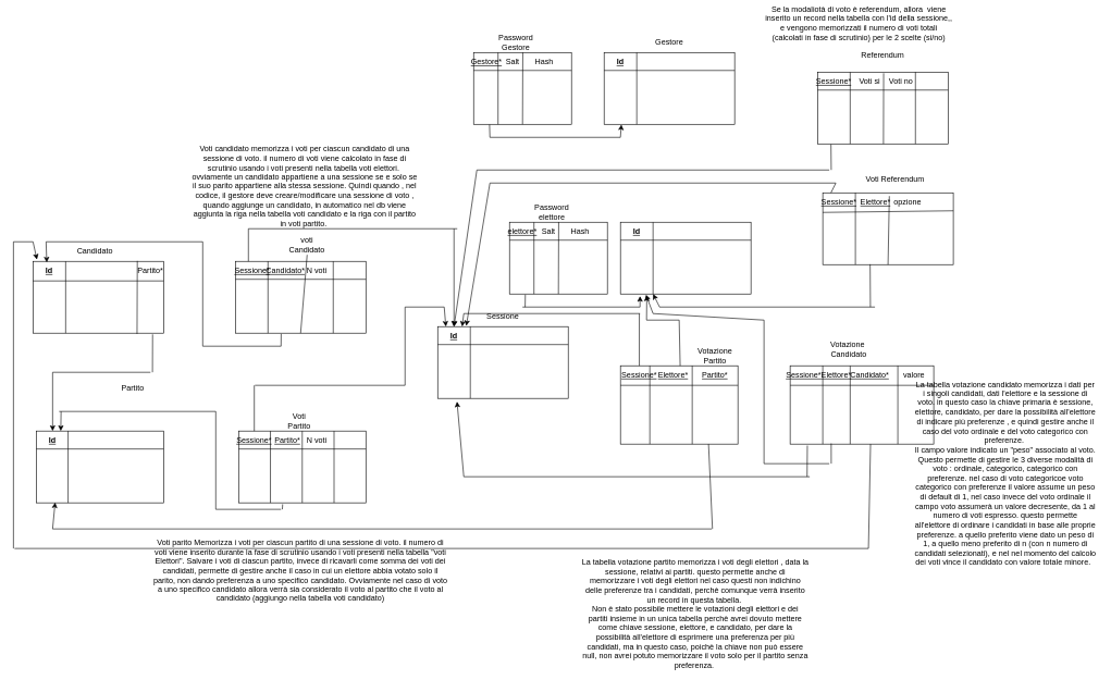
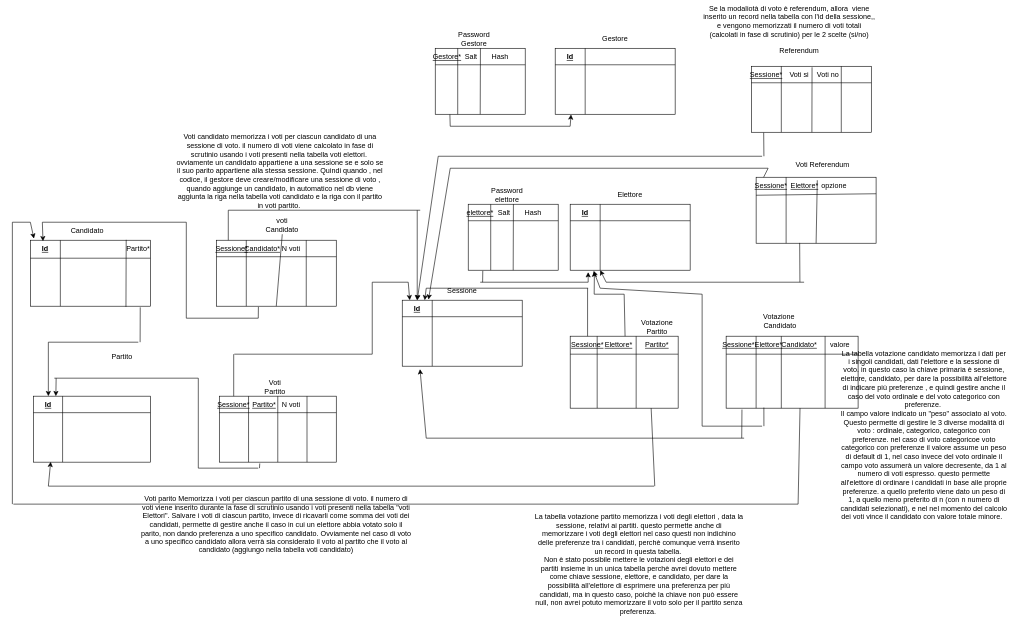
- <mxCell id="100" value="Referendum&lt;br&gt;" style="text;html=1;strokeColor=none;fillColor=none;align=center;verticalAlign=middle;whiteSpace=wrap;rounded=0;" parent="1" vertex="1"><mxGeometry x="1322" y="70" width="60" height="30" as="geometry" /></mxCell>
+ <mxCell id="100" value="Referendum&lt;br&gt;" style="text;html=1;strokeColor=none;fillColor=none;align=center;verticalAlign=middle;whiteSpace=wrap;rounded=0;" parent="1" vertex="1"><mxGeometry x="1302" y="70" width="60" height="30" as="geometry" /></mxCell>
+ <mxCell id="61" value="Elettore" style="text;html=1;strokeColor=none;fillColor=none;align=center;verticalAlign=middle;whiteSpace=wrap;rounded=0;" parent="1" vertex="1"><mxGeometry x="1020" y="310" width="60" height="30" as="geometry" /></mxCell>
